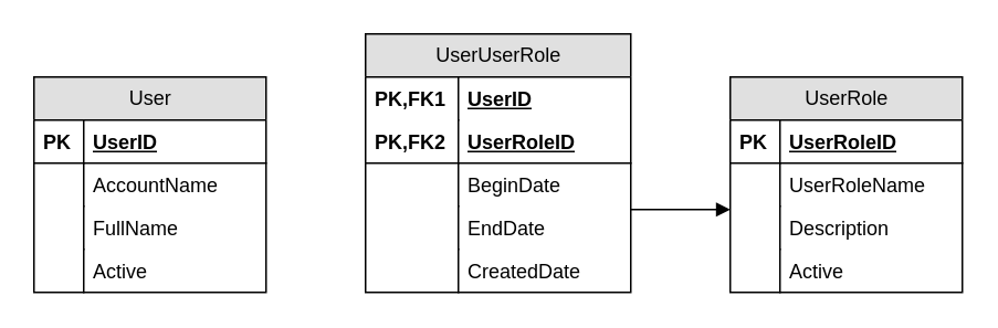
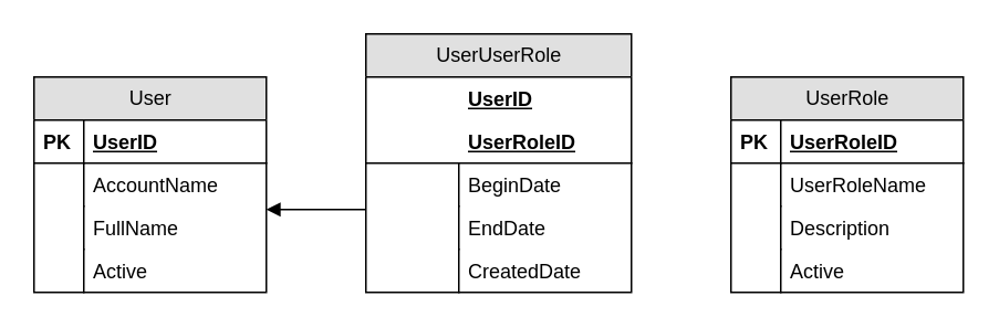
- <mxCell id="13" value="PK,FK1" style="shape=partialRectangle;top=0;left=0;bottom=0;html=1;fillColor=none;align=left;verticalAlign=top;spacingLeft=4;spacingRight=4;whiteSpace=wrap;overflow=hidden;rotatable=0;points=[];portConstraint=eastwest;part=1;fontStyle=1" vertex="1" connectable="0" parent="12"><mxGeometry width="56" height="26" as="geometry" /></mxCell>
- <mxCell id="15" value="PK,FK2" style="shape=partialRectangle;top=0;left=0;bottom=0;html=1;fillColor=none;align=left;verticalAlign=top;spacingLeft=4;spacingRight=4;whiteSpace=wrap;overflow=hidden;rotatable=0;points=[];portConstraint=eastwest;part=1;fontStyle=1" vertex="1" connectable="0" parent="14"><mxGeometry width="56" height="26" as="geometry" /></mxCell>
+ <mxCell id="31" style="edgeStyle=orthogonalEdgeStyle;rounded=0;html=1;endArrow=block;endFill=1;" edge="1" parent="1" source="11" target="2"><mxGeometry relative="1" as="geometry"><Array as="points"><mxPoint x="190" y="126" /><mxPoint x="190" y="126" /></Array></mxGeometry></mxCell>
- <mxCell id="32" style="edgeStyle=orthogonalEdgeStyle;rounded=0;html=1;endArrow=block;endFill=1;" edge="1" parent="1" source="11" target="22"><mxGeometry relative="1" as="geometry"><Array as="points"><mxPoint x="410" y="126" /><mxPoint x="410" y="126" /></Array></mxGeometry></mxCell>
